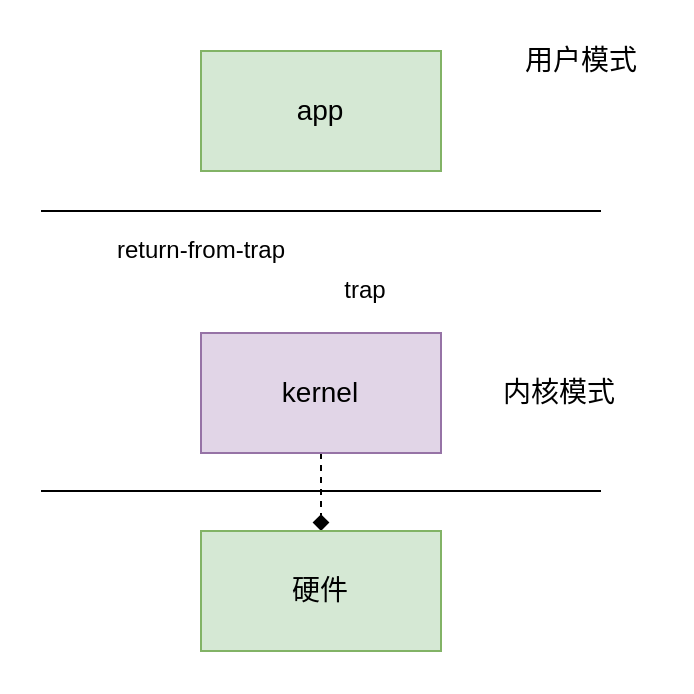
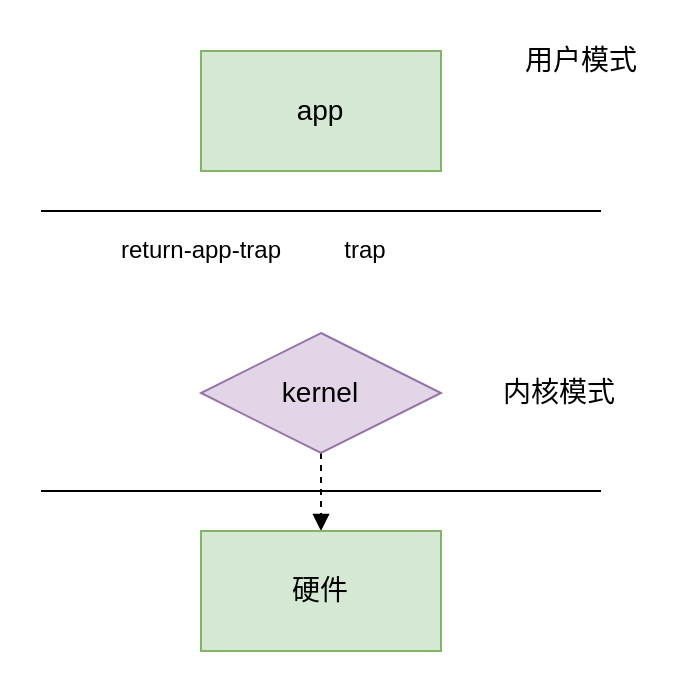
- <mxCell id="6" value="return-from-trap" style="text;html=1;align=center;verticalAlign=middle;resizable=0;points=[];autosize=1;" vertex="1" parent="1"><mxGeometry x="50" y="115" width="100" height="20" as="geometry" /></mxCell>
+ <mxCell id="6" value="return-app-trap" style="text;html=1;align=center;verticalAlign=middle;resizable=0;points=[];autosize=1;" vertex="1" parent="1"><mxGeometry x="50" y="115" width="100" height="20" as="geometry" /></mxCell>
- <mxCell id="5" value="trap" style="text;html=1;align=center;verticalAlign=middle;resizable=0;points=[];autosize=1;" vertex="1" parent="1"><mxGeometry x="162" y="135" width="40" height="20" as="geometry" /></mxCell>
+ <mxCell id="5" value="trap" style="text;html=1;align=center;verticalAlign=middle;resizable=0;points=[];autosize=1;" vertex="1" parent="1"><mxGeometry x="162" y="115" width="40" height="20" as="geometry" /></mxCell>
- <mxCell id="4" value="&lt;font style=&quot;font-size: 14px&quot;&gt;kernel&lt;/font&gt;" style="rounded=0;whiteSpace=wrap;html=1;fillColor=#e1d5e7;strokeColor=#9673a6;" vertex="1" parent="1"><mxGeometry x="100" y="166" width="120" height="60" as="geometry" /></mxCell>
+ <mxCell id="4" value="&lt;font style=&quot;font-size: 14px&quot;&gt;kernel&lt;/font&gt;" style="rhombus;whiteSpace=wrap;html=1;fillColor=#e1d5e7;strokeColor=#9673a6;" vertex="1" parent="1"><mxGeometry x="100" y="166" width="120" height="60" as="geometry" /></mxCell>
- <mxCell id="3" style="edgeStyle=orthogonalEdgeStyle;rounded=0;orthogonalLoop=1;jettySize=auto;html=1;exitX=0.5;exitY=1;exitDx=0;exitDy=0;entryX=0.5;entryY=0;entryDx=0;entryDy=0;dashed=1;startArrow=none;startFill=0;endArrow=diamond;endFill=1;" edge="1" parent="1" source="4" target="7"><mxGeometry relative="1" as="geometry" /></mxCell>
+ <mxCell id="3" style="edgeStyle=orthogonalEdgeStyle;rounded=0;orthogonalLoop=1;jettySize=auto;html=1;exitX=0.5;exitY=1;exitDx=0;exitDy=0;entryX=0.5;entryY=0;entryDx=0;entryDy=0;dashed=1;startArrow=none;startFill=0;endArrow=block;endFill=1;" edge="1" parent="1" source="4" target="7"><mxGeometry relative="1" as="geometry" /></mxCell>
